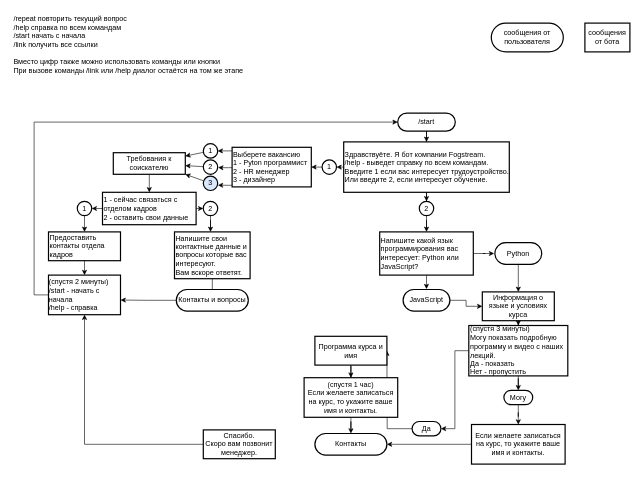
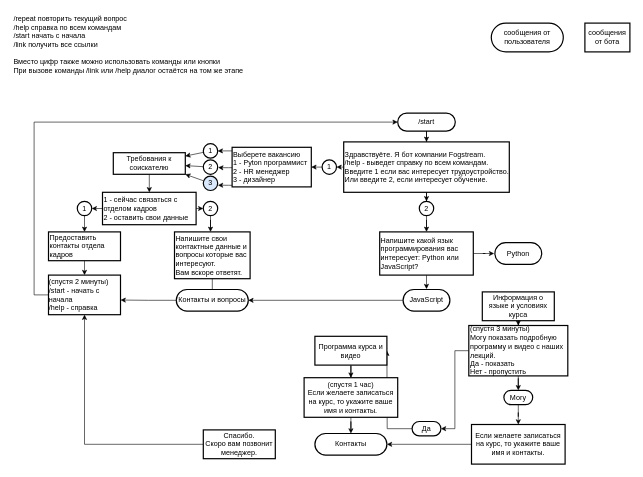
- <mxCell id="43" style="edgeStyle=orthogonalEdgeStyle;rounded=0;orthogonalLoop=1;jettySize=auto;html=1;entryX=0.5;entryY=0;entryDx=0;entryDy=0;strokeColor=#000000;fontFamily=Helvetica;fontSize=12;align=left;" parent="1" source="44" target="46" edge="1"><mxGeometry relative="1" as="geometry" /></mxCell>
- <mxCell id="41" style="edgeStyle=orthogonalEdgeStyle;rounded=0;orthogonalLoop=1;jettySize=auto;html=1;strokeColor=#000000;fontFamily=Helvetica;fontSize=12;align=left;" parent="1" source="42" target="46" edge="1"><mxGeometry relative="1" as="geometry" /></mxCell>
+ <mxCell id="41" style="edgeStyle=orthogonalEdgeStyle;rounded=0;orthogonalLoop=1;jettySize=auto;html=1;strokeColor=#000000;fontFamily=Helvetica;fontSize=12;align=left;" parent="1" source="42" target="65" edge="1"><mxGeometry relative="1" as="geometry" /></mxCell>
- <mxCell id="53" value="&lt;span style=&quot;font-size: 12px&quot;&gt;Программа курса и имя&lt;/span&gt;" style="rounded=1;whiteSpace=wrap;html=1;absoluteArcSize=1;arcSize=0;strokeWidth=2;fontSize=12;fontFamily=Helvetica;" parent="1" vertex="1"><mxGeometry x="524" y="560" width="120" height="48" as="geometry" /></mxCell>
+ <mxCell id="53" value="&lt;span style=&quot;font-size: 12px&quot;&gt;Программа курса и видео&lt;/span&gt;" style="rounded=1;whiteSpace=wrap;html=1;absoluteArcSize=1;arcSize=0;strokeWidth=2;fontSize=12;fontFamily=Helvetica;" parent="1" vertex="1"><mxGeometry x="524" y="560" width="120" height="48" as="geometry" /></mxCell>
